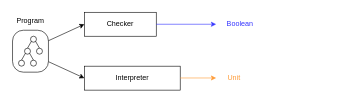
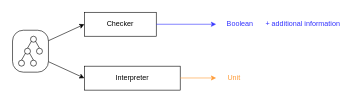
- <mxCell id="19" value="Program" style="text;html=1;strokeColor=none;fillColor=none;align=center;verticalAlign=middle;whiteSpace=wrap;rounded=0;" vertex="1" parent="1"><mxGeometry x="20" y="20" width="60" height="30" as="geometry" /></mxCell>
+ <mxCell id="18" value="+ additional information" style="text;html=1;strokeColor=none;fillColor=none;align=center;verticalAlign=middle;whiteSpace=wrap;rounded=0;fontColor=#3333FF;" vertex="1" parent="1"><mxGeometry x="430" y="25" width="150" height="30" as="geometry" /></mxCell>
